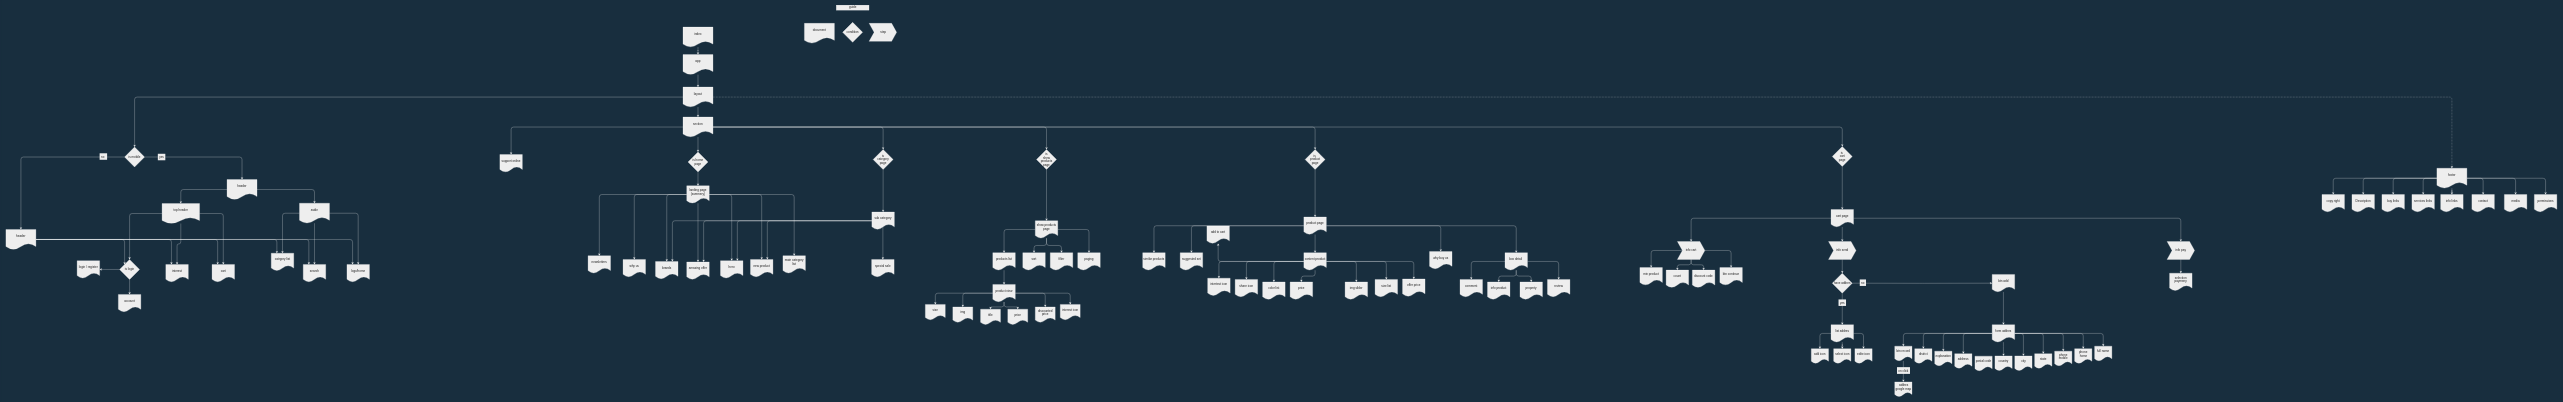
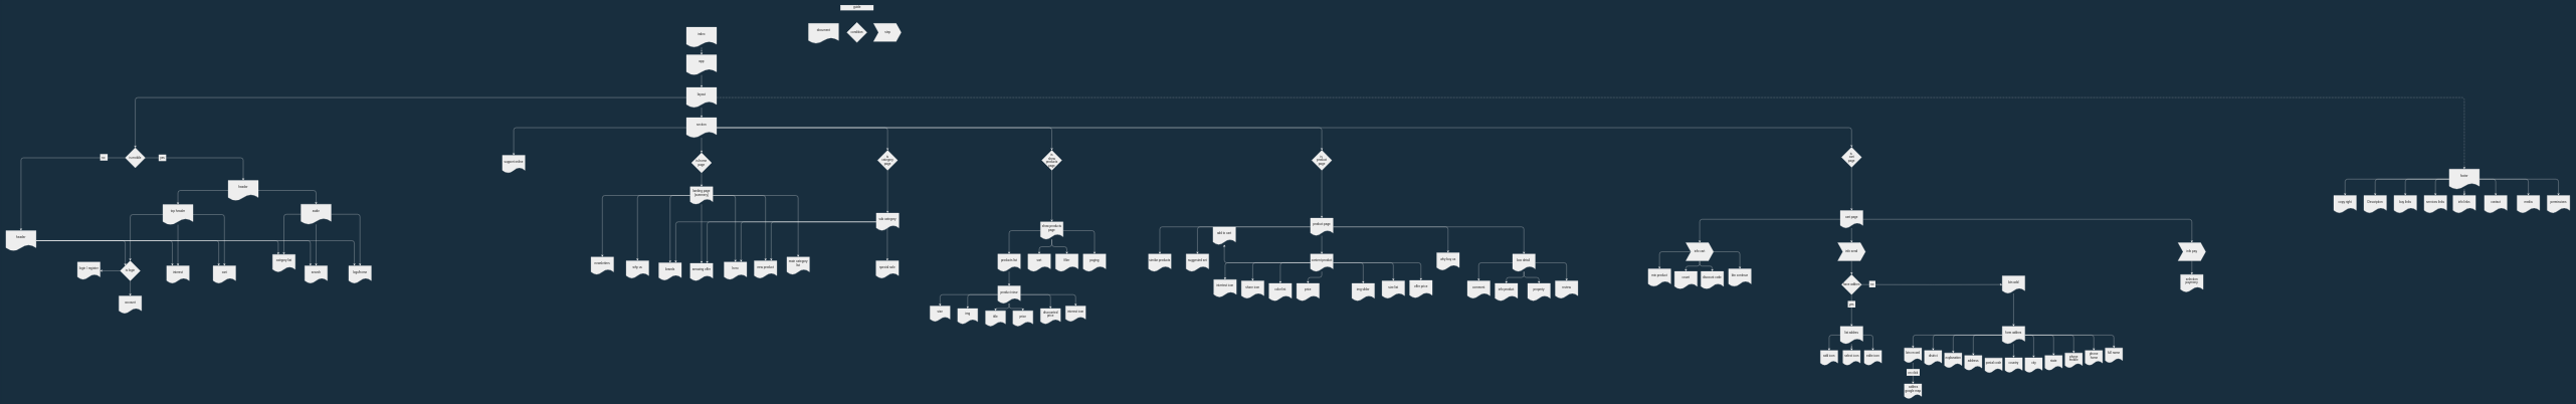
- <mxCell id="44" value="top header" style="shape=document;whiteSpace=wrap;html=1;boundedLbl=1;fillColor=#EEEEEE;strokeColor=#FFFFFF;fontColor=#1A1A1A;" parent="1" vertex="1"><mxGeometry x="645" y="814" width="150" height="80" as="geometry" /></mxCell>
+ <mxCell id="44" value="top header" style="shape=document;whiteSpace=wrap;html=1;boundedLbl=1;fillColor=#EEEEEE;strokeColor=#FFFFFF;fontColor=#1A1A1A;" parent="1" vertex="1"><mxGeometry x="645" y="814" width="120" height="80" as="geometry" /></mxCell>
